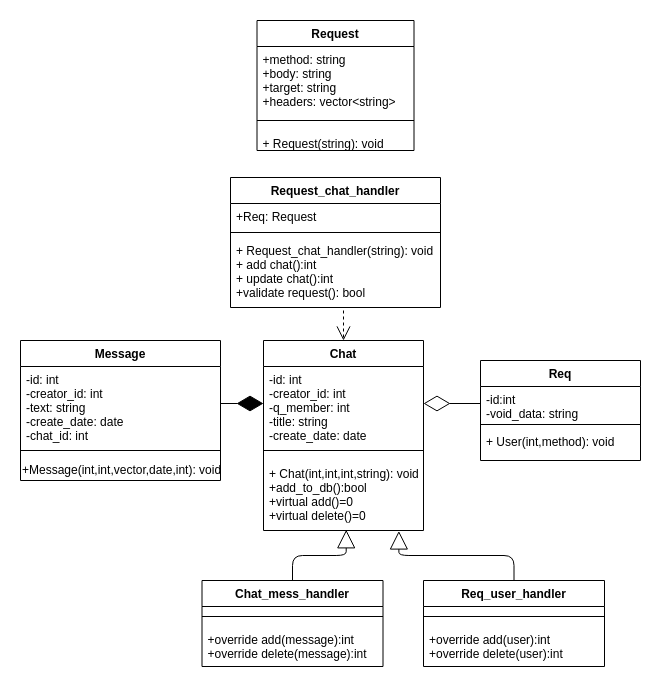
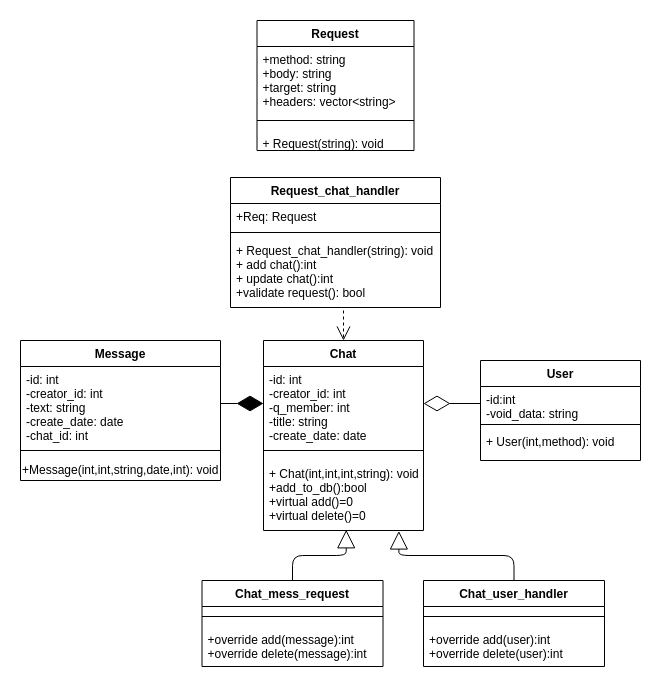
- <mxCell id="22" value="Req" style="swimlane;fontStyle=1;align=center;verticalAlign=top;childLayout=stackLayout;horizontal=1;startSize=26;horizontalStack=0;resizeParent=1;resizeParentMax=0;resizeLast=0;collapsible=1;marginBottom=0;" vertex="1" parent="1"><mxGeometry x="480" y="360" width="160" height="100" as="geometry" /></mxCell>
+ <mxCell id="22" value="User" style="swimlane;fontStyle=1;align=center;verticalAlign=top;childLayout=stackLayout;horizontal=1;startSize=26;horizontalStack=0;resizeParent=1;resizeParentMax=0;resizeLast=0;collapsible=1;marginBottom=0;" vertex="1" parent="1"><mxGeometry x="480" y="360" width="160" height="100" as="geometry" /></mxCell>
- <mxCell id="29" value="+Message(int,int,vector,date,int): void" style="text;html=1;resizable=0;points=[];autosize=1;align=left;verticalAlign=top;spacingTop=-4;" vertex="1" parent="26"><mxGeometry y="120" width="200" height="20" as="geometry" /></mxCell>
+ <mxCell id="29" value="+Message(int,int,string,date,int): void" style="text;html=1;resizable=0;points=[];autosize=1;align=left;verticalAlign=top;spacingTop=-4;" vertex="1" parent="26"><mxGeometry y="120" width="200" height="20" as="geometry" /></mxCell>
- <mxCell id="14" value="Chat_mess_handler" style="swimlane;fontStyle=1;align=center;verticalAlign=top;childLayout=stackLayout;horizontal=1;startSize=26;horizontalStack=0;resizeParent=1;resizeParentMax=0;resizeLast=0;collapsible=1;marginBottom=0;" vertex="1" parent="1"><mxGeometry x="201.5" y="580" width="181" height="86" as="geometry"><mxRectangle x="270" y="180" width="80" height="26" as="alternateBounds" /></mxGeometry></mxCell>
+ <mxCell id="14" value="Chat_mess_request" style="swimlane;fontStyle=1;align=center;verticalAlign=top;childLayout=stackLayout;horizontal=1;startSize=26;horizontalStack=0;resizeParent=1;resizeParentMax=0;resizeLast=0;collapsible=1;marginBottom=0;" vertex="1" parent="1"><mxGeometry x="201.5" y="580" width="181" height="86" as="geometry"><mxRectangle x="270" y="180" width="80" height="26" as="alternateBounds" /></mxGeometry></mxCell>
- <mxCell id="18" value="Req_user_handler" style="swimlane;fontStyle=1;align=center;verticalAlign=top;childLayout=stackLayout;horizontal=1;startSize=26;horizontalStack=0;resizeParent=1;resizeParentMax=0;resizeLast=0;collapsible=1;marginBottom=0;" vertex="1" parent="1"><mxGeometry x="423" y="580" width="181" height="86" as="geometry"><mxRectangle x="270" y="180" width="80" height="26" as="alternateBounds" /></mxGeometry></mxCell>
+ <mxCell id="18" value="Chat_user_handler" style="swimlane;fontStyle=1;align=center;verticalAlign=top;childLayout=stackLayout;horizontal=1;startSize=26;horizontalStack=0;resizeParent=1;resizeParentMax=0;resizeLast=0;collapsible=1;marginBottom=0;" vertex="1" parent="1"><mxGeometry x="423" y="580" width="181" height="86" as="geometry"><mxRectangle x="270" y="180" width="80" height="26" as="alternateBounds" /></mxGeometry></mxCell>
